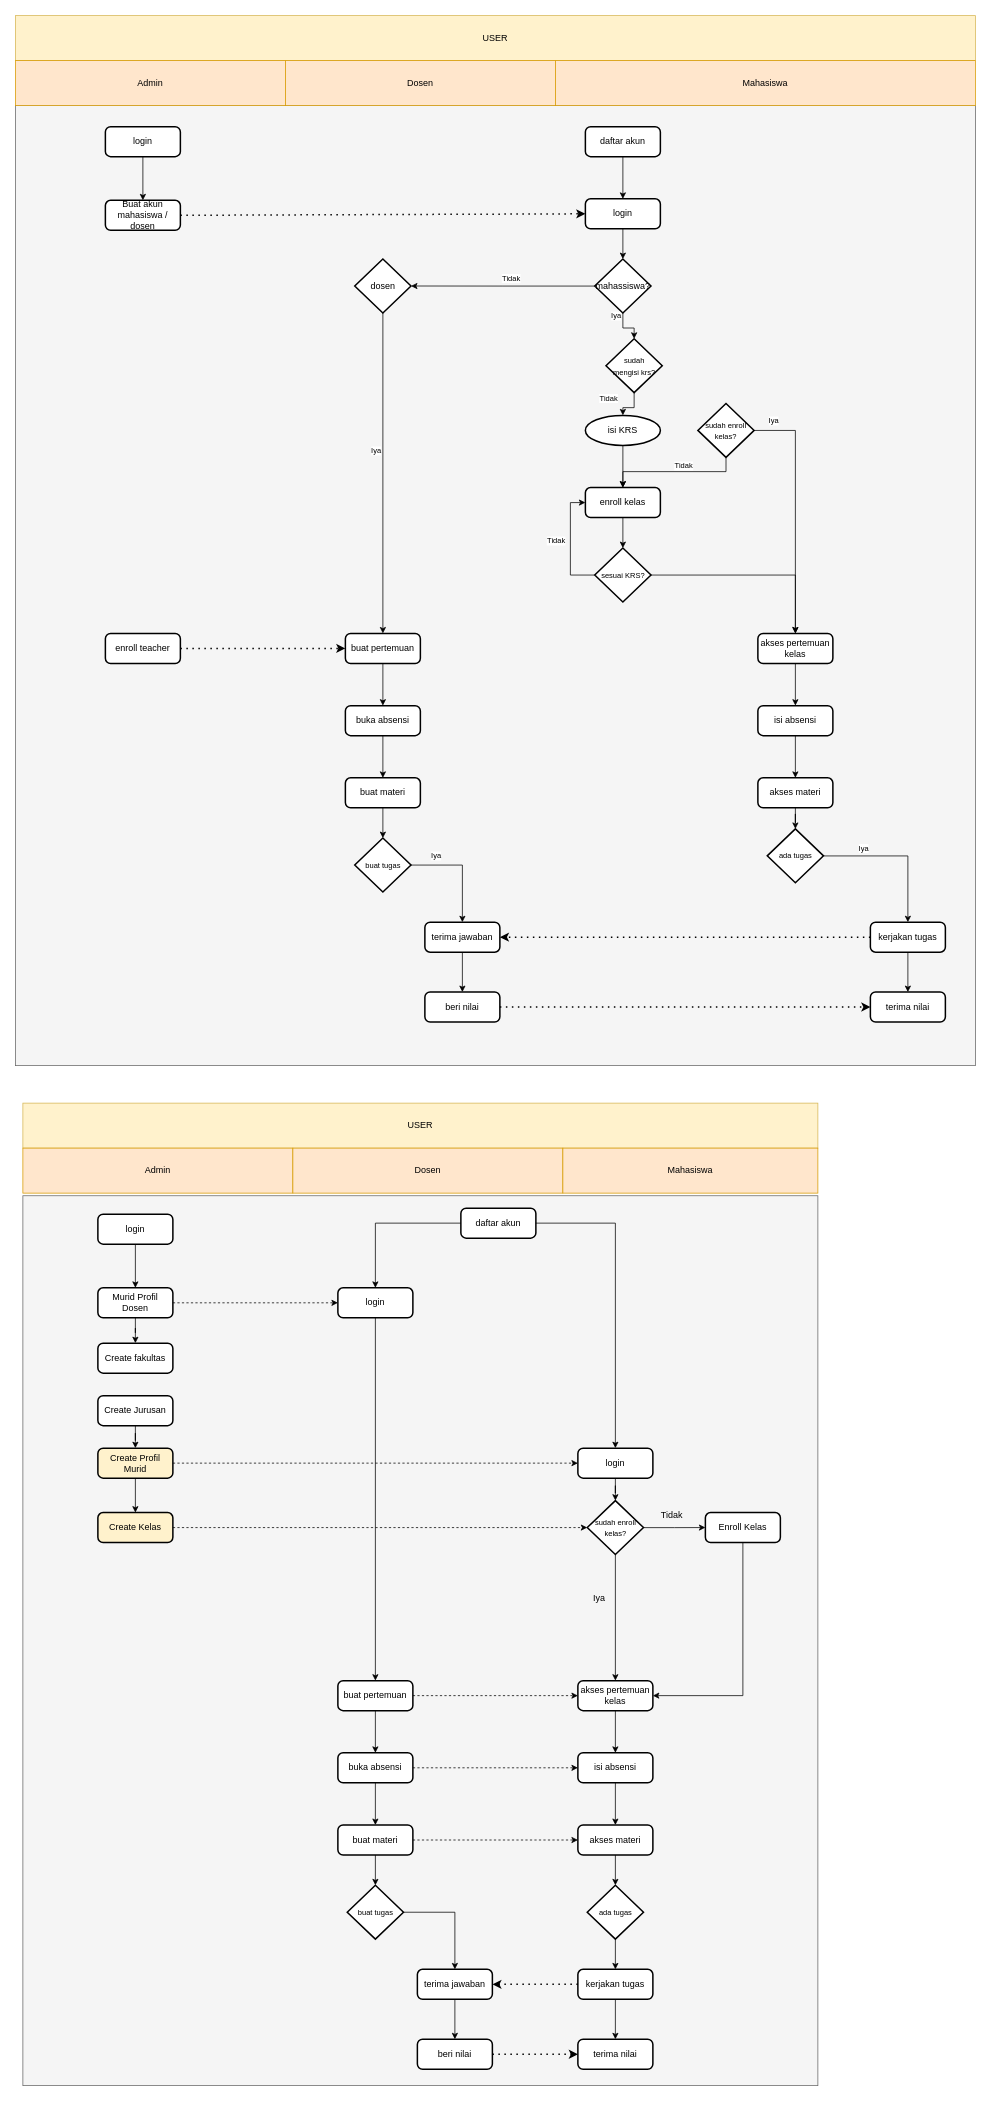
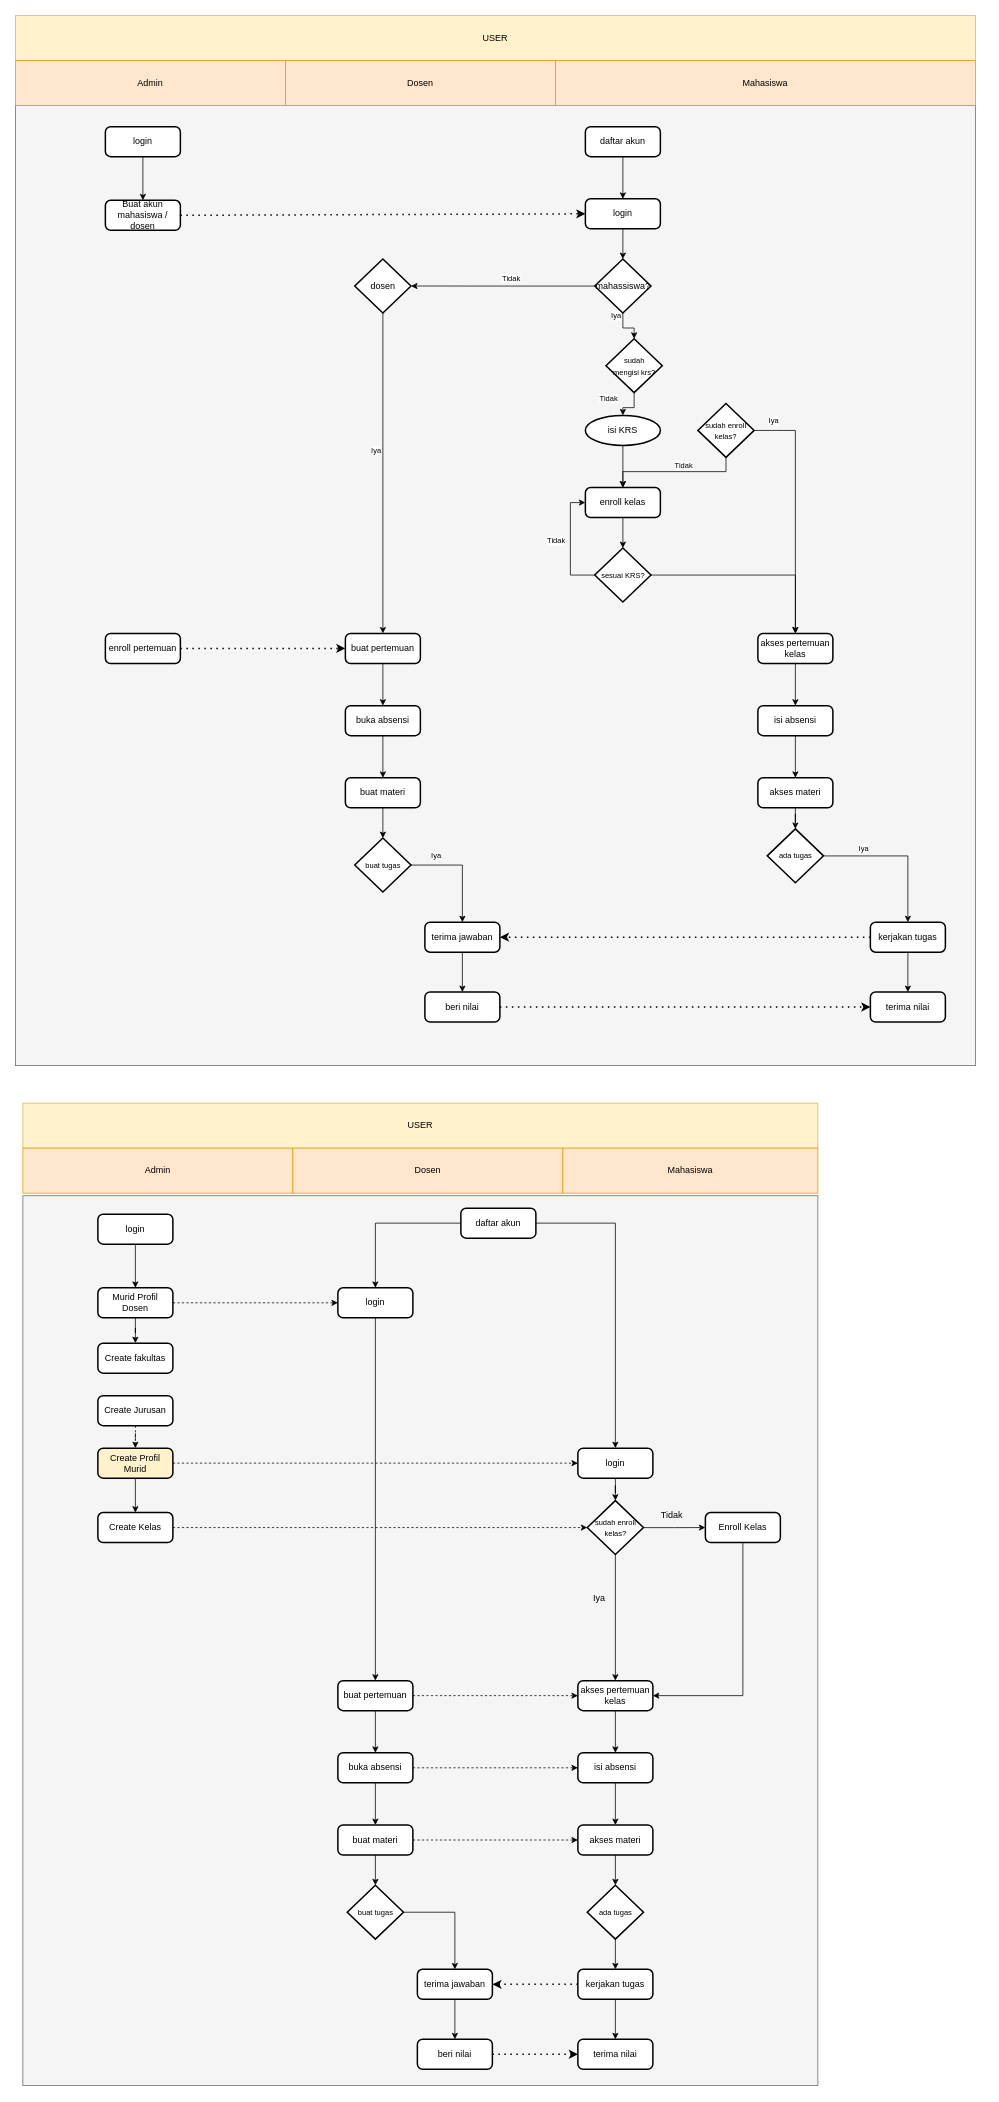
- <mxCell id="41" value="&lt;font style=&quot;font-size: 12px&quot;&gt;enroll teacher&lt;/font&gt;" style="rounded=1;whiteSpace=wrap;html=1;absoluteArcSize=1;arcSize=14;strokeWidth=2;fontSize=10;" parent="1" vertex="1"><mxGeometry x="140" y="843.76" width="100" height="40" as="geometry" /></mxCell>
+ <mxCell id="41" value="&lt;font style=&quot;font-size: 12px&quot;&gt;enroll pertemuan&lt;/font&gt;" style="rounded=1;whiteSpace=wrap;html=1;absoluteArcSize=1;arcSize=14;strokeWidth=2;fontSize=10;" parent="1" vertex="1"><mxGeometry x="140" y="843.76" width="100" height="40" as="geometry" /></mxCell>
- <mxCell id="129" style="edgeStyle=orthogonalEdgeStyle;rounded=0;orthogonalLoop=1;jettySize=auto;html=1;" edge="1" parent="74" source="114" target="127"><mxGeometry relative="1" as="geometry" /></mxCell>
+ <mxCell id="129" style="edgeStyle=orthogonalEdgeStyle;rounded=0;orthogonalLoop=1;jettySize=auto;html=1;dashed=1;" edge="1" parent="74" source="114" target="127"><mxGeometry relative="1" as="geometry" /></mxCell>
- <mxCell id="116" value="&lt;span style=&quot;font-size: 12px;&quot;&gt;Create Kelas&lt;/span&gt;" style="rounded=1;whiteSpace=wrap;html=1;absoluteArcSize=1;arcSize=14;strokeWidth=2;fontSize=10;perimeterSpacing=0;fillColor=#fff2cc;" vertex="1" parent="74"><mxGeometry x="100" y="422.44" width="100" height="40" as="geometry" /></mxCell>
+ <mxCell id="116" value="&lt;span style=&quot;font-size: 12px;&quot;&gt;Create Kelas&lt;/span&gt;" style="rounded=1;whiteSpace=wrap;html=1;absoluteArcSize=1;arcSize=14;strokeWidth=2;fontSize=10;perimeterSpacing=0;" vertex="1" parent="74"><mxGeometry x="100" y="422.44" width="100" height="40" as="geometry" /></mxCell>
